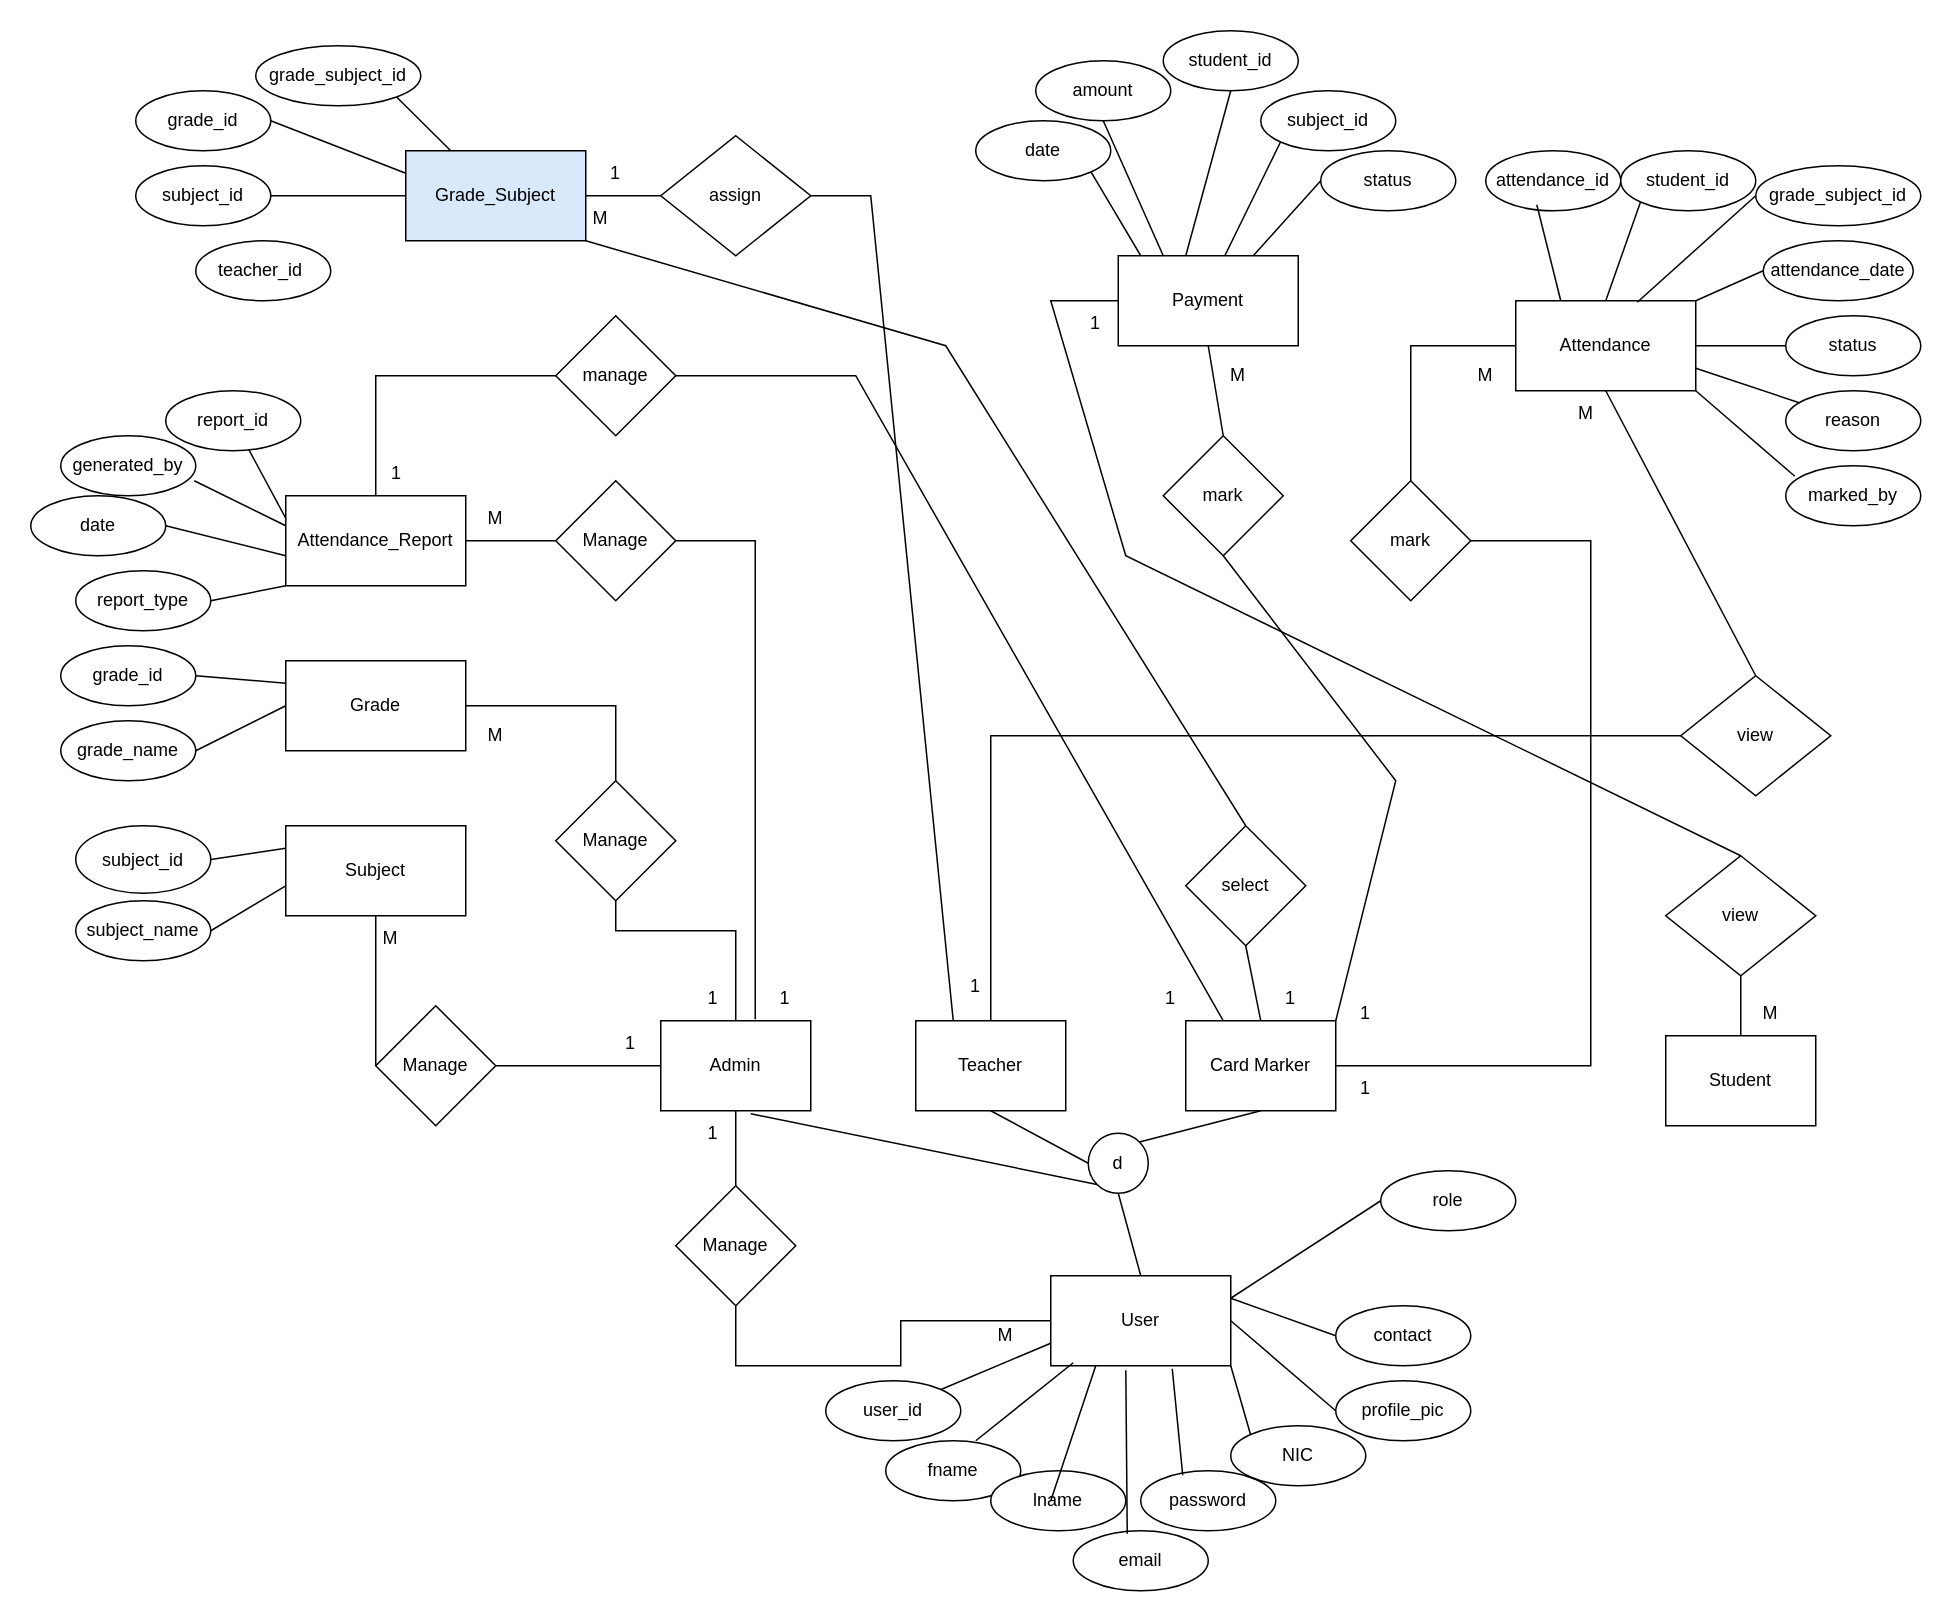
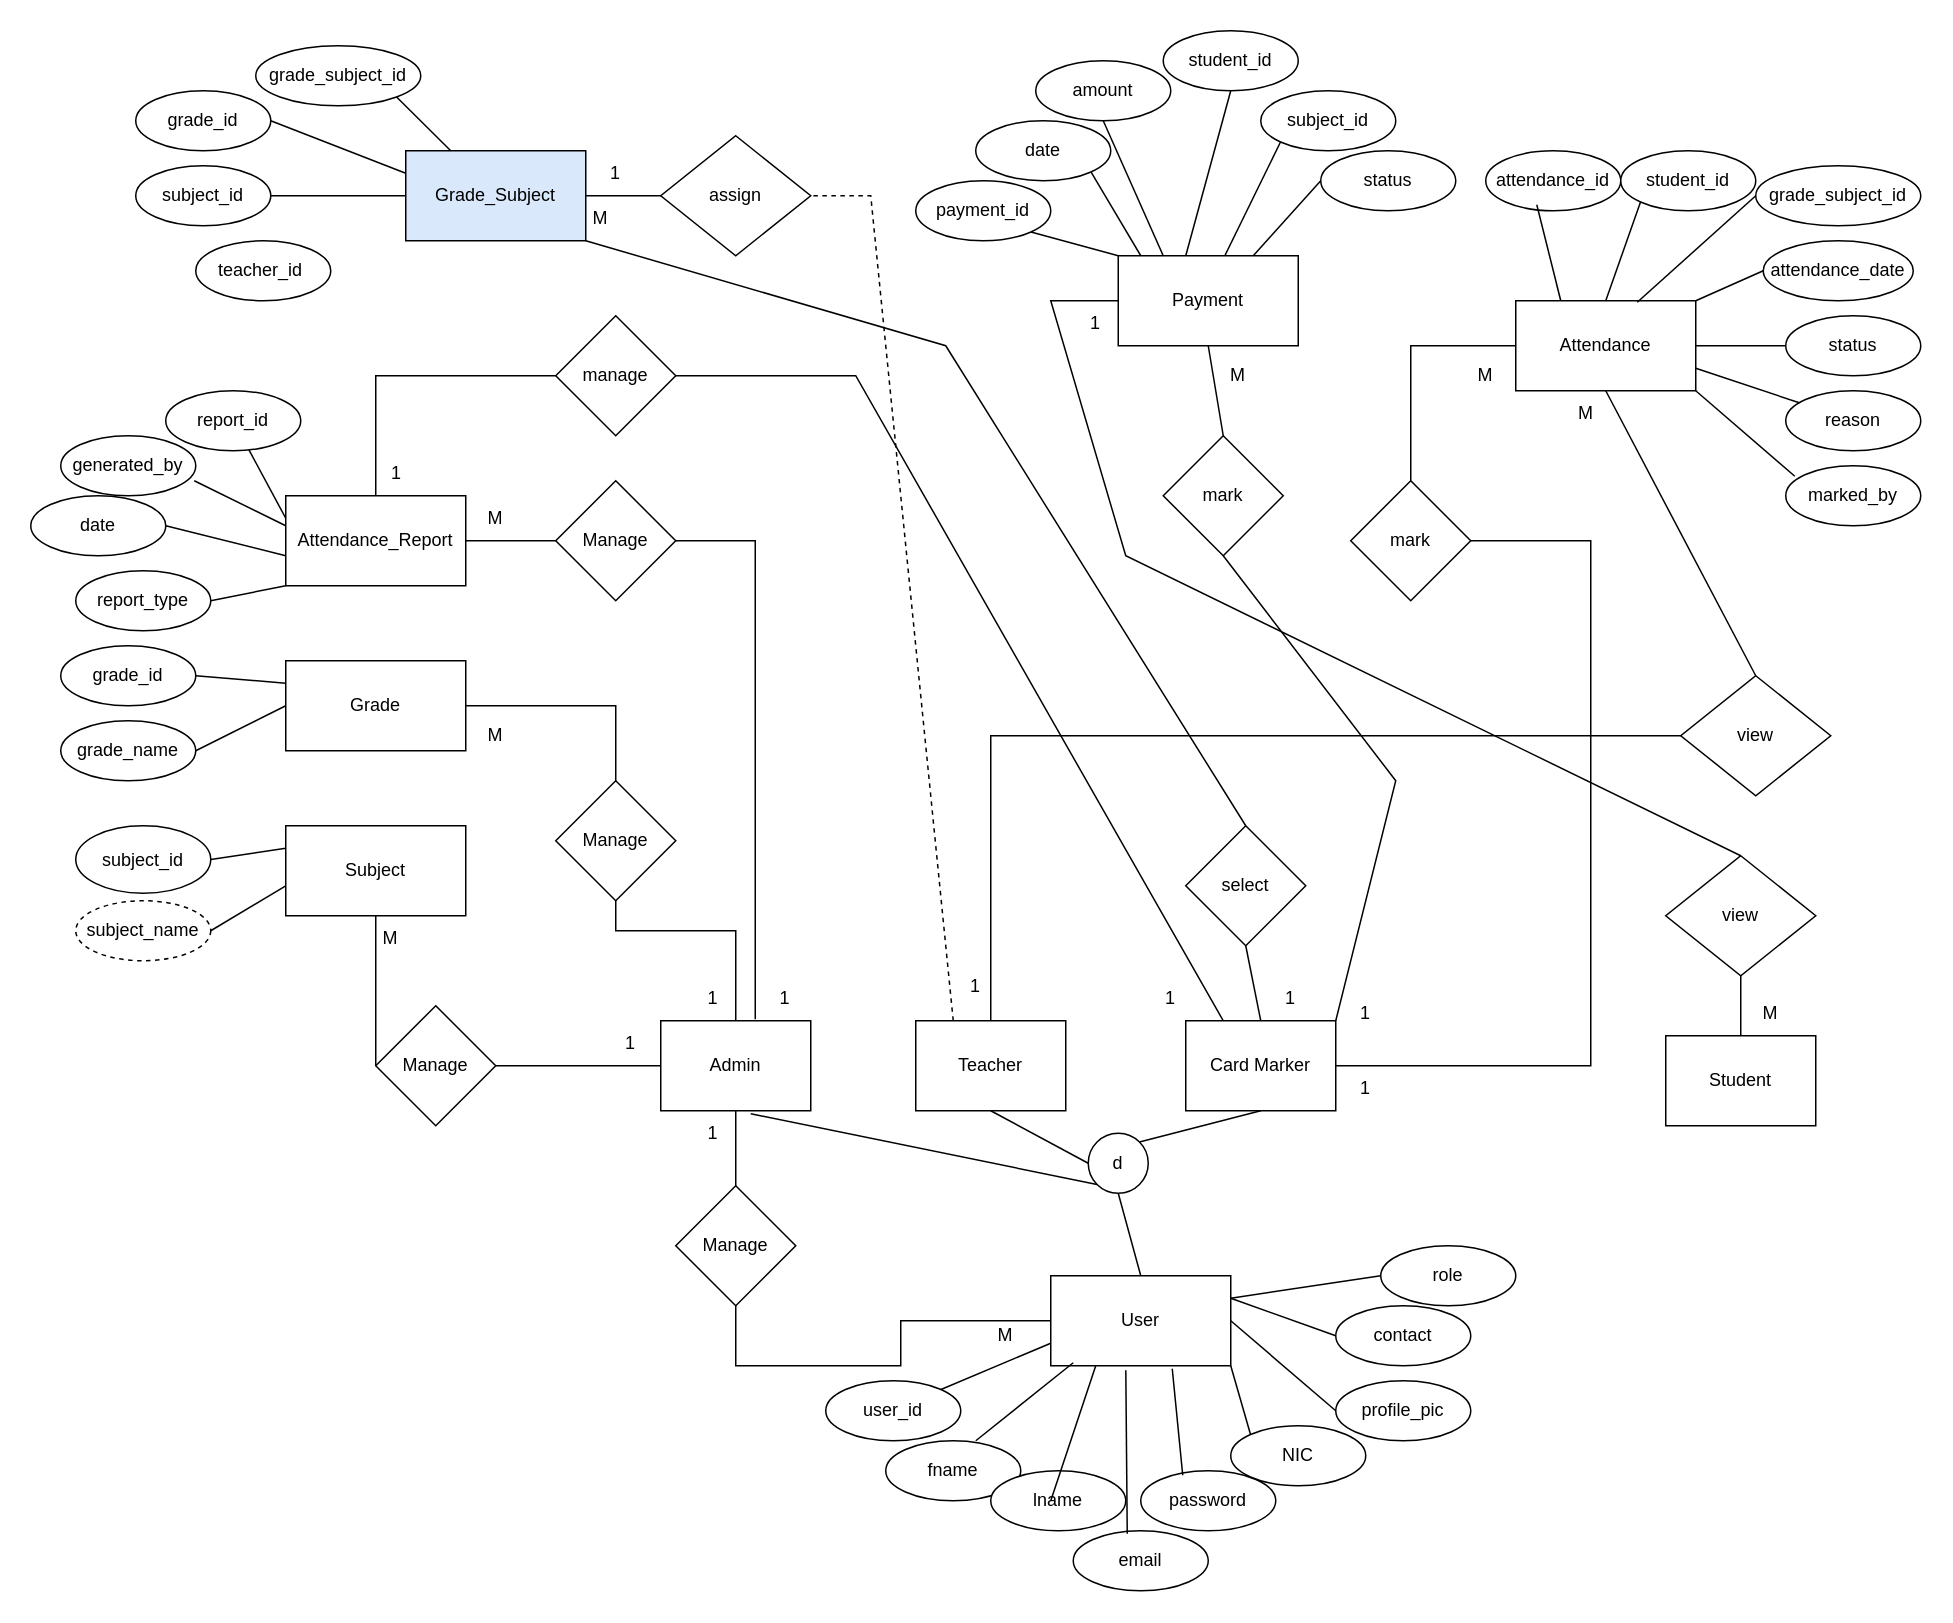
+ <mxCell id="82" value="payment_id" style="ellipse;whiteSpace=wrap;html=1;" vertex="1" parent="1"><mxGeometry x="610" y="120" width="90" height="40" as="geometry" /></mxCell>
+ <mxCell id="89" value="" style="endArrow=none;html=1;rounded=0;entryX=1;entryY=1;entryDx=0;entryDy=0;exitX=0;exitY=0;exitDx=0;exitDy=0;" edge="1" parent="1" source="64" target="82"><mxGeometry width="50" height="50" relative="1" as="geometry"><mxPoint x="780" y="140" as="sourcePoint" /><mxPoint x="830" y="90" as="targetPoint" /></mxGeometry></mxCell>
- <mxCell id="113" value="" style="endArrow=none;html=1;rounded=0;entryX=1;entryY=0.5;entryDx=0;entryDy=0;exitX=0.25;exitY=0;exitDx=0;exitDy=0;" edge="1" parent="1" source="6" target="111"><mxGeometry width="50" height="50" relative="1" as="geometry"><mxPoint x="600" y="450" as="sourcePoint" /><mxPoint x="650" y="400" as="targetPoint" /><Array as="points"><mxPoint x="580" y="130" /></Array></mxGeometry></mxCell>
+ <mxCell id="113" value="" style="endArrow=none;html=1;rounded=0;entryX=1;entryY=0.5;entryDx=0;entryDy=0;exitX=0.25;exitY=0;exitDx=0;exitDy=0;dashed=1;" edge="1" parent="1" source="6" target="111"><mxGeometry width="50" height="50" relative="1" as="geometry"><mxPoint x="600" y="450" as="sourcePoint" /><mxPoint x="650" y="400" as="targetPoint" /><Array as="points"><mxPoint x="580" y="130" /></Array></mxGeometry></mxCell>
- <mxCell id="51" value="subject_name" style="ellipse;whiteSpace=wrap;html=1;" vertex="1" parent="1"><mxGeometry x="50" y="600" width="90" height="40" as="geometry" /></mxCell>
+ <mxCell id="51" value="subject_name" style="ellipse;whiteSpace=wrap;html=1;dashed=1;" vertex="1" parent="1"><mxGeometry x="50" y="600" width="90" height="40" as="geometry" /></mxCell>
- <mxCell id="44" value="role" style="ellipse;whiteSpace=wrap;html=1;" vertex="1" parent="1"><mxGeometry x="920" y="780" width="90" height="40" as="geometry" /></mxCell>
+ <mxCell id="44" value="role" style="ellipse;whiteSpace=wrap;html=1;" vertex="1" parent="1"><mxGeometry x="920" y="830" width="90" height="40" as="geometry" /></mxCell>
